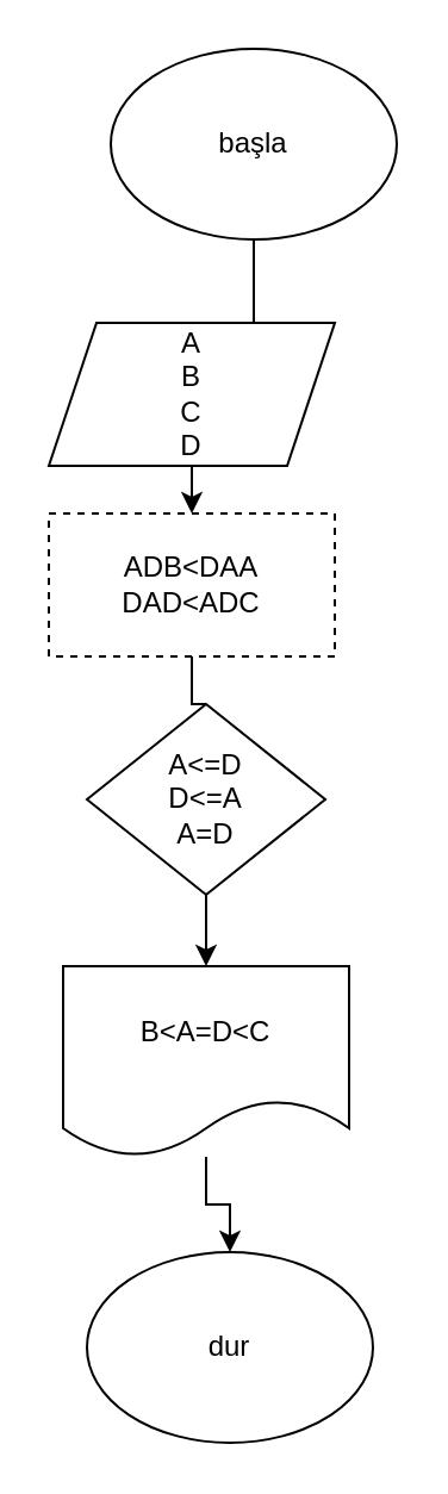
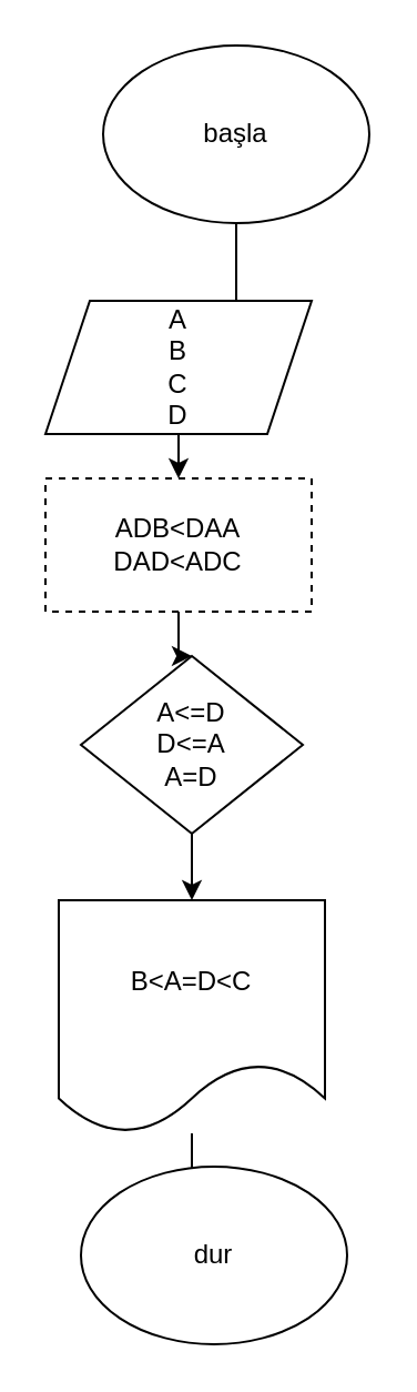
- <mxCell id="7" value="" style="edgeStyle=orthogonalEdgeStyle;rounded=0;orthogonalLoop=1;jettySize=auto;html=1;endArrow=none;" edge="1" parent="1" source="8" target="6"><mxGeometry relative="1" as="geometry" /></mxCell>
+ <mxCell id="7" value="" style="edgeStyle=orthogonalEdgeStyle;rounded=0;orthogonalLoop=1;jettySize=auto;html=1;" edge="1" parent="1" source="8" target="6"><mxGeometry relative="1" as="geometry" /></mxCell>
- <mxCell id="10" value="B&amp;lt;A=D&amp;lt;C" style="shape=document;whiteSpace=wrap;html=1;boundedLbl=1;" parent="1" vertex="1"><mxGeometry x="26" y="405" width="120" height="80" as="geometry" /></mxCell>
+ <mxCell id="10" value="B&amp;lt;A=D&amp;lt;C" style="shape=document;whiteSpace=wrap;html=1;boundedLbl=1;" parent="1" vertex="1"><mxGeometry x="26" y="405" width="120" height="105" as="geometry" /></mxCell>
